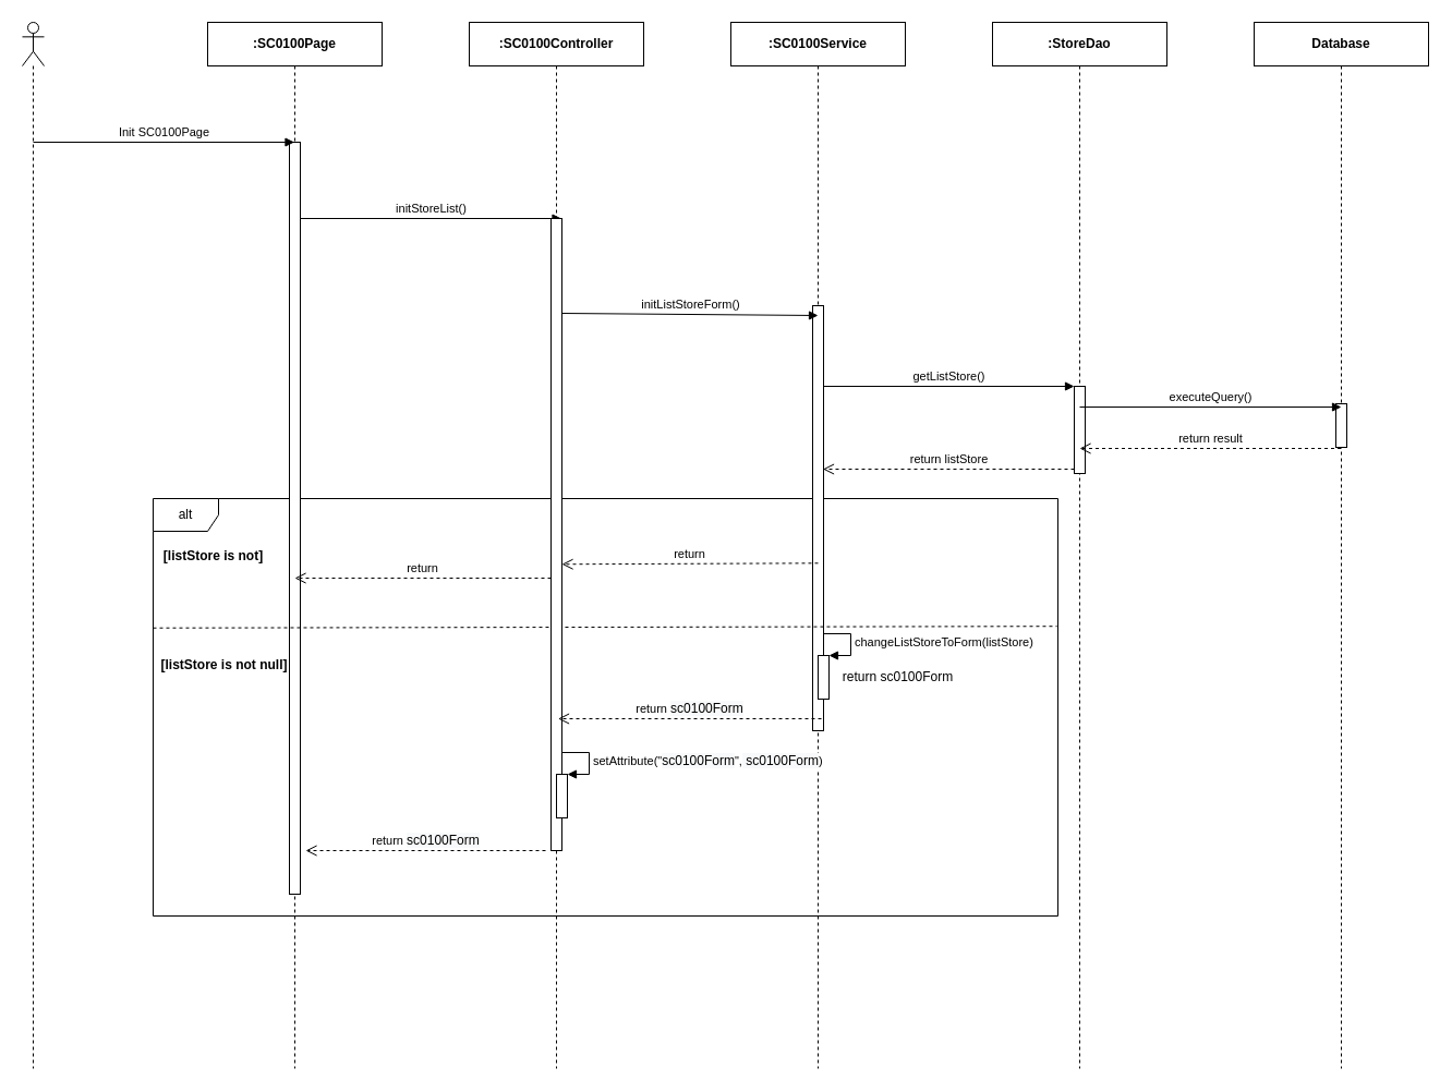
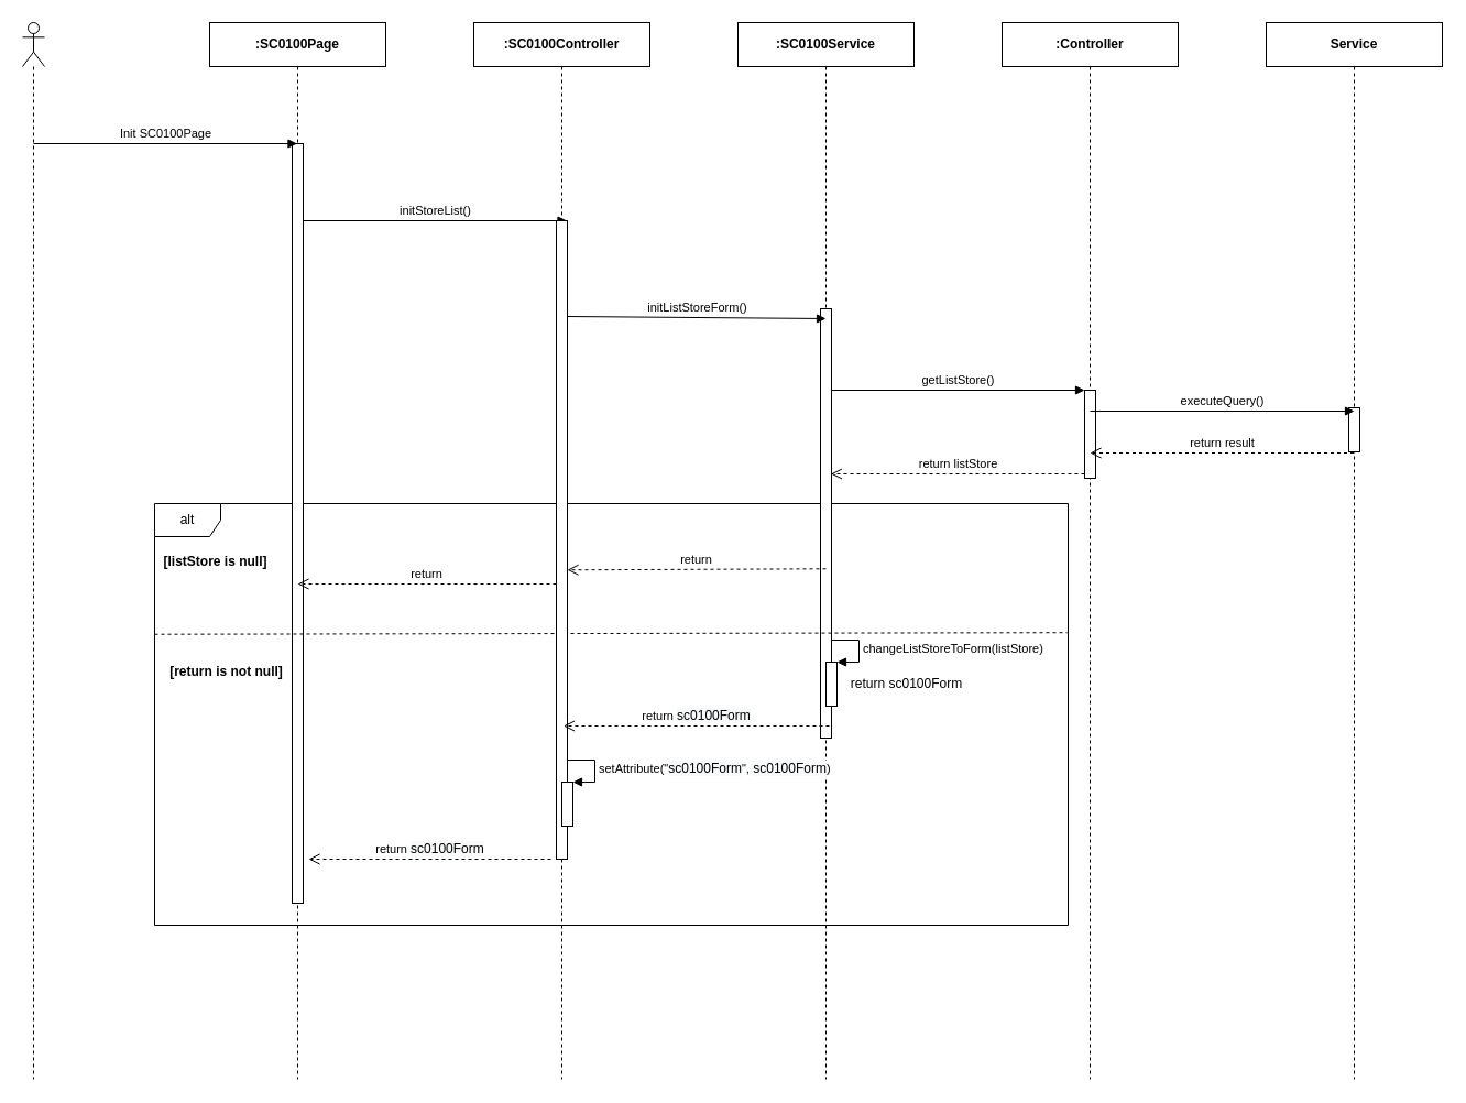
- <mxCell id="6" value="&lt;b&gt;:StoreDao&lt;/b&gt;" style="shape=umlLifeline;perimeter=lifelinePerimeter;whiteSpace=wrap;html=1;container=1;collapsible=0;recursiveResize=0;outlineConnect=0;" parent="1" vertex="1"><mxGeometry x="910" y="20" width="160" height="960" as="geometry" /></mxCell>
+ <mxCell id="6" value="&lt;b&gt;:Controller&lt;/b&gt;" style="shape=umlLifeline;perimeter=lifelinePerimeter;whiteSpace=wrap;html=1;container=1;collapsible=0;recursiveResize=0;outlineConnect=0;" parent="1" vertex="1"><mxGeometry x="910" y="20" width="160" height="960" as="geometry" /></mxCell>
- <mxCell id="16" value="&lt;b&gt;Database&lt;/b&gt;" style="shape=umlLifeline;perimeter=lifelinePerimeter;whiteSpace=wrap;html=1;container=1;collapsible=0;recursiveResize=0;outlineConnect=0;" parent="1" vertex="1"><mxGeometry x="1150" y="20" width="160" height="960" as="geometry" /></mxCell>
+ <mxCell id="16" value="&lt;b&gt;Service&lt;/b&gt;" style="shape=umlLifeline;perimeter=lifelinePerimeter;whiteSpace=wrap;html=1;container=1;collapsible=0;recursiveResize=0;outlineConnect=0;" parent="1" vertex="1"><mxGeometry x="1150" y="20" width="160" height="960" as="geometry" /></mxCell>
- <mxCell id="22" value="[listStore is not]" style="text;html=1;align=center;verticalAlign=middle;resizable=0;points=[];autosize=1;fontStyle=1" parent="1" vertex="1"><mxGeometry x="140" y="500" width="110" height="20" as="geometry" /></mxCell>
+ <mxCell id="22" value="[listStore is null]" style="text;html=1;align=center;verticalAlign=middle;resizable=0;points=[];autosize=1;fontStyle=1" parent="1" vertex="1"><mxGeometry x="140" y="500" width="110" height="20" as="geometry" /></mxCell>
- <mxCell id="15" value="[listStore is not null]" style="text;html=1;align=center;verticalAlign=middle;resizable=0;points=[];autosize=1;fontStyle=1" parent="1" vertex="1"><mxGeometry x="140" y="600" width="130" height="20" as="geometry" /></mxCell>
+ <mxCell id="15" value="[return is not null]" style="text;html=1;align=center;verticalAlign=middle;resizable=0;points=[];autosize=1;fontStyle=1" parent="1" vertex="1"><mxGeometry x="140" y="600" width="130" height="20" as="geometry" /></mxCell>
